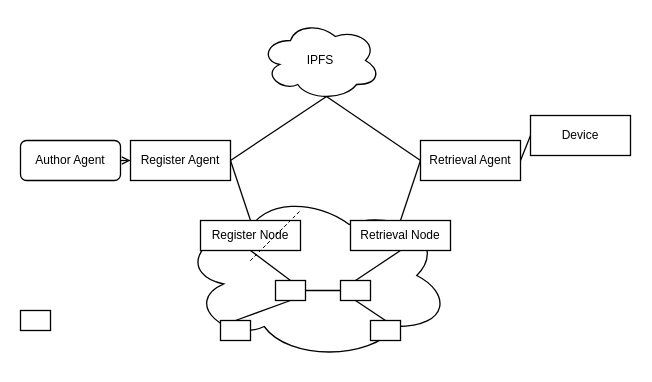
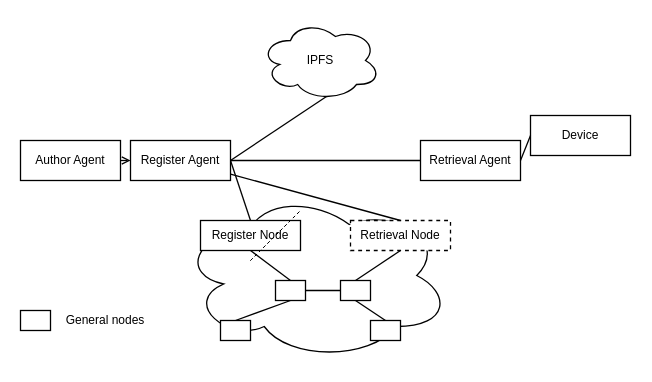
- <mxCell id="18" value="" style="endArrow=none;html=1;rounded=0;entryX=0.55;entryY=0.95;entryDx=0;entryDy=0;entryPerimeter=0;exitX=0;exitY=0.5;exitDx=0;exitDy=0;strokeWidth=1.3;" parent="1" source="13" target="6" edge="1"><mxGeometry width="50" height="50" relative="1" as="geometry"><mxPoint x="310" y="170" as="sourcePoint" /><mxPoint x="360" y="120" as="targetPoint" /></mxGeometry></mxCell>
+ <mxCell id="18" value="" style="endArrow=none;html=1;rounded=0;exitX=0;exitY=0.5;exitDx=0;exitDy=0;strokeWidth=1.3;" parent="1" source="13" target="4" edge="1"><mxGeometry width="50" height="50" relative="1" as="geometry"><mxPoint x="310" y="170" as="sourcePoint" /><mxPoint x="360" y="120" as="targetPoint" /></mxGeometry></mxCell>
- <mxCell id="3" value="&lt;div&gt;Author Agent&lt;/div&gt;" style="whiteSpace=wrap;html=1;strokeWidth=1.3;rounded=1;" parent="1" vertex="1"><mxGeometry x="20" y="140" width="100" height="40" as="geometry" /></mxCell>
+ <mxCell id="3" value="&lt;div&gt;Author Agent&lt;/div&gt;" style="rounded=0;whiteSpace=wrap;html=1;strokeWidth=1.3;" parent="1" vertex="1"><mxGeometry x="20" y="140" width="100" height="40" as="geometry" /></mxCell>
- <mxCell id="19" value="" style="endArrow=none;html=1;rounded=0;exitX=0.5;exitY=0;exitDx=0;exitDy=0;entryX=0;entryY=0.5;entryDx=0;entryDy=0;strokeWidth=1.3;" parent="1" source="8" target="13" edge="1"><mxGeometry width="50" height="50" relative="1" as="geometry"><mxPoint x="490" y="250" as="sourcePoint" /><mxPoint x="540" y="200" as="targetPoint" /></mxGeometry></mxCell>
+ <mxCell id="19" value="" style="endArrow=none;html=1;rounded=0;exitX=0.5;exitY=0;exitDx=0;exitDy=0;strokeWidth=1.3;" parent="1" source="8" target="4" edge="1"><mxGeometry width="50" height="50" relative="1" as="geometry"><mxPoint x="490" y="250" as="sourcePoint" /><mxPoint x="540" y="200" as="targetPoint" /></mxGeometry></mxCell>
- <mxCell id="8" value="Retrieval Node" style="rounded=0;whiteSpace=wrap;html=1;strokeWidth=1.3;" parent="1" vertex="1"><mxGeometry x="350" y="220" width="100" height="30" as="geometry" /></mxCell>
+ <mxCell id="8" value="Retrieval Node" style="rounded=0;whiteSpace=wrap;html=1;strokeWidth=1.3;dashed=1;" parent="1" vertex="1"><mxGeometry x="350" y="220" width="100" height="30" as="geometry" /></mxCell>
+ <mxCell id="26" value="General nodes" style="text;html=1;strokeColor=none;fillColor=none;align=center;verticalAlign=middle;whiteSpace=wrap;rounded=0;" parent="1" vertex="1"><mxGeometry x="60" y="305" width="90" height="30" as="geometry" /></mxCell>
